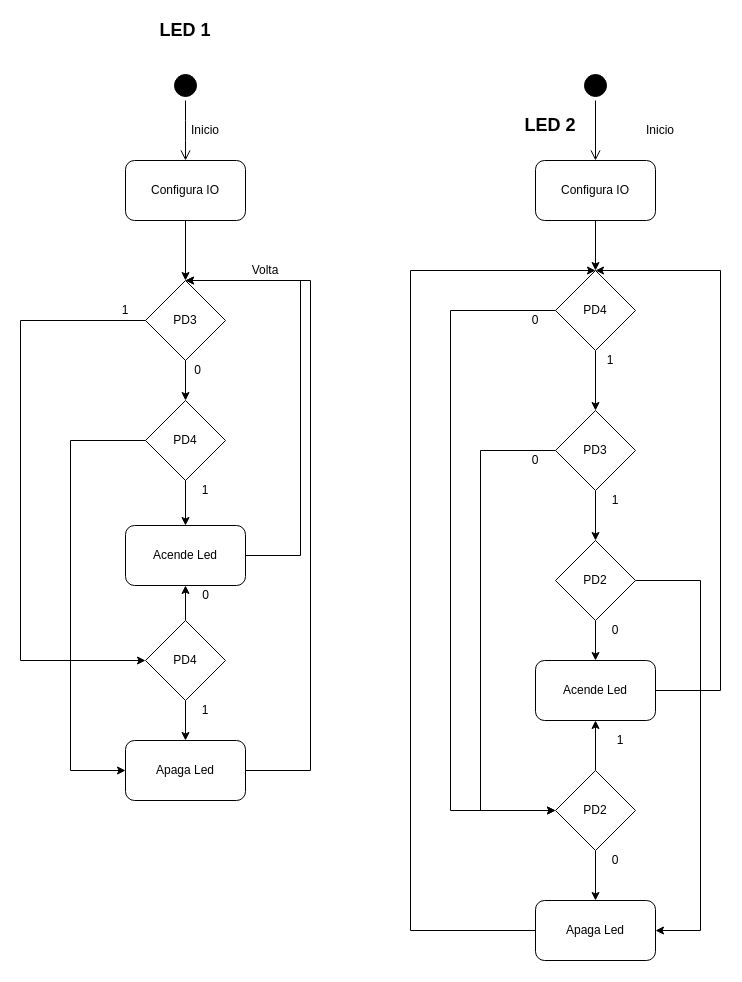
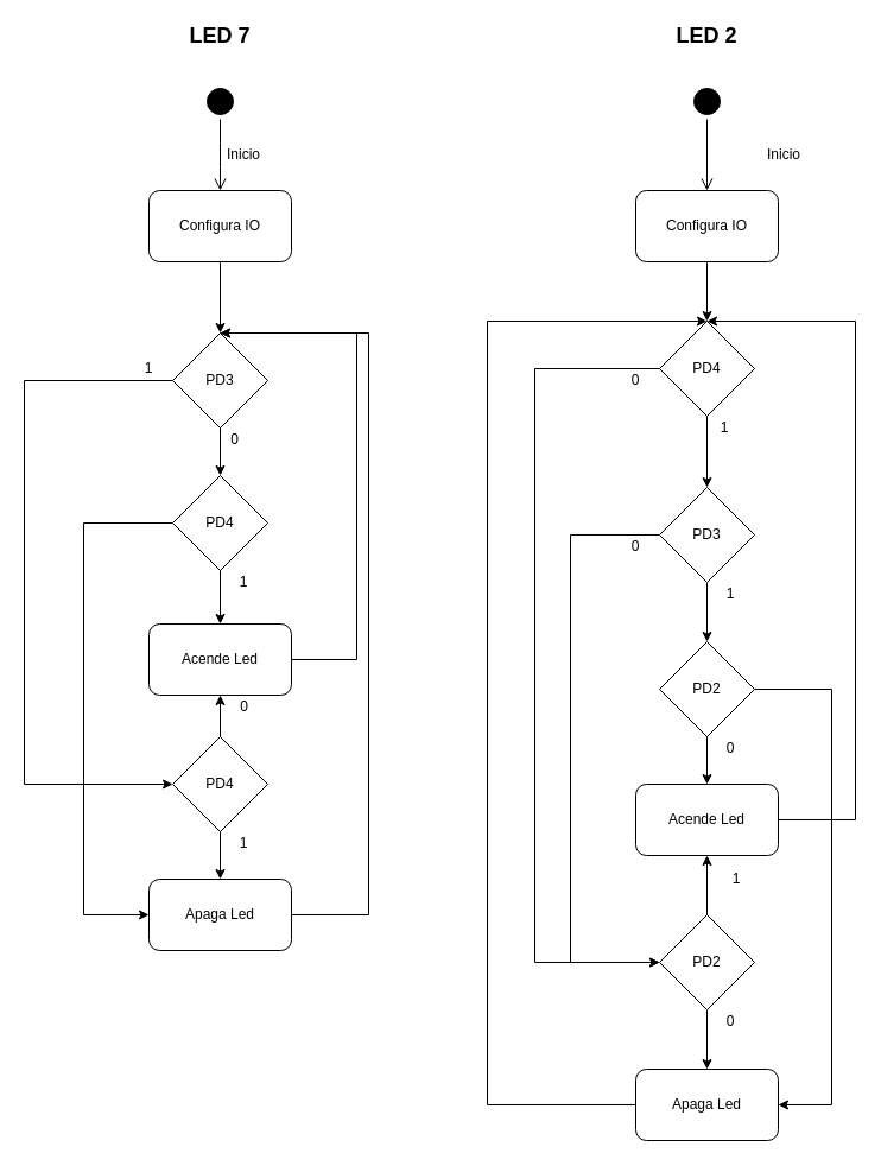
- <mxCell id="26" value="LED 1" style="text;html=1;strokeColor=none;fillColor=none;align=center;verticalAlign=middle;whiteSpace=wrap;rounded=0;fontSize=18;fontStyle=1" parent="1" vertex="1"><mxGeometry x="150" y="20" width="70" height="20" as="geometry" /></mxCell>
+ <mxCell id="26" value="LED 7" style="text;html=1;strokeColor=none;fillColor=none;align=center;verticalAlign=middle;whiteSpace=wrap;rounded=0;fontSize=18;fontStyle=1" parent="1" vertex="1"><mxGeometry x="150" y="20" width="70" height="20" as="geometry" /></mxCell>
- <mxCell id="55" value="LED 2" style="text;html=1;strokeColor=none;fillColor=none;align=center;verticalAlign=middle;whiteSpace=wrap;rounded=0;fontSize=18;fontStyle=1" parent="1" vertex="1"><mxGeometry x="515" y="115" width="70" height="20" as="geometry" /></mxCell>
+ <mxCell id="55" value="LED 2" style="text;html=1;strokeColor=none;fillColor=none;align=center;verticalAlign=middle;whiteSpace=wrap;rounded=0;fontSize=18;fontStyle=1" parent="1" vertex="1"><mxGeometry x="560" y="20" width="70" height="20" as="geometry" /></mxCell>
- <mxCell id="23" value="Volta" style="text;html=1;strokeColor=none;fillColor=none;align=center;verticalAlign=middle;whiteSpace=wrap;rounded=0;" parent="1" vertex="1"><mxGeometry x="245" y="260" width="40" height="20" as="geometry" /></mxCell>
